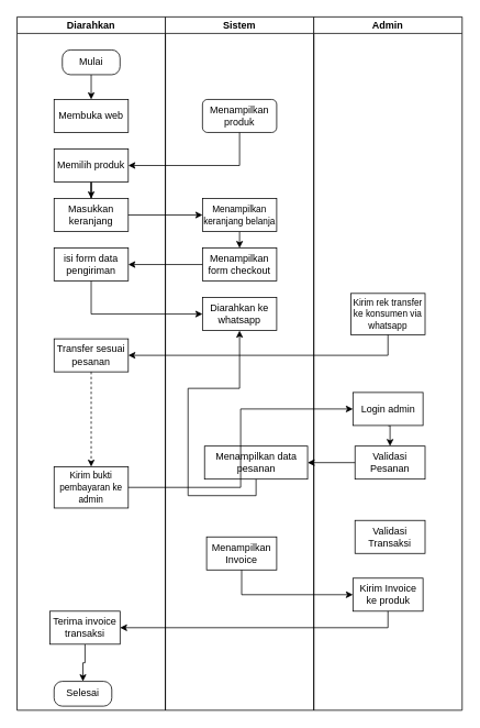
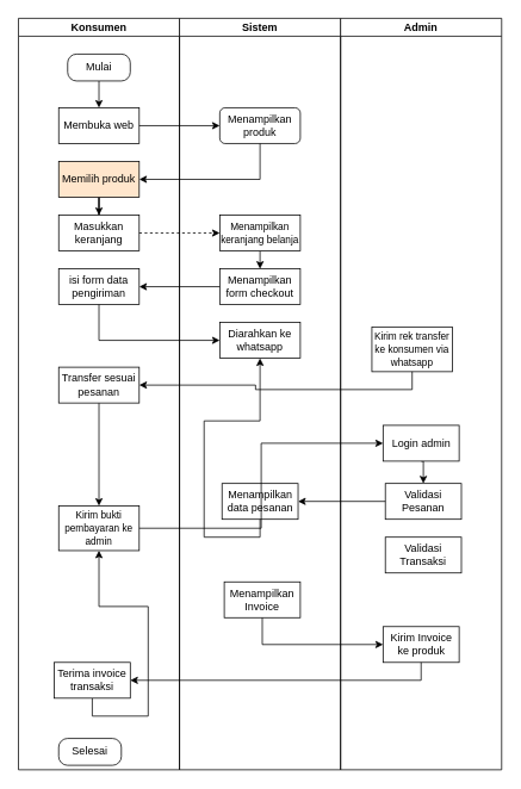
- <mxCell id="2" value="Diarahkan" style="swimlane;startSize=20;horizontal=1;containerType=tree;strokeColor=default;fillColor=default;" parent="1" vertex="1"><mxGeometry x="20" y="20" width="180" height="840" as="geometry" /></mxCell>
+ <mxCell id="2" value="Konsumen" style="swimlane;startSize=20;horizontal=1;containerType=tree;strokeColor=default;fillColor=default;" parent="1" vertex="1"><mxGeometry x="20" y="20" width="180" height="840" as="geometry" /></mxCell>
+ <mxCell id="31" style="edgeStyle=orthogonalEdgeStyle;rounded=0;orthogonalLoop=1;jettySize=auto;html=1;exitX=1;exitY=0.5;exitDx=0;exitDy=0;entryX=0;entryY=0.5;entryDx=0;entryDy=0;" parent="1" source="5" target="17" edge="1"><mxGeometry relative="1" as="geometry" /></mxCell>
- <mxCell id="7" value="Memilih produk" style="rounded=0;whiteSpace=wrap;html=1;" parent="2" vertex="1"><mxGeometry x="45" y="160" width="90" height="40" as="geometry" /></mxCell>
+ <mxCell id="7" value="Memilih produk" style="rounded=0;whiteSpace=wrap;html=1;fillColor=#ffe6cc;" parent="2" vertex="1"><mxGeometry x="45" y="160" width="90" height="40" as="geometry" /></mxCell>
- <mxCell id="33" style="edgeStyle=orthogonalEdgeStyle;rounded=0;orthogonalLoop=1;jettySize=auto;html=1;exitX=1;exitY=0.5;exitDx=0;exitDy=0;fontSize=11;" edge="1" parent="1" source="8" target="19"><mxGeometry relative="1" as="geometry" /></mxCell>
+ <mxCell id="33" style="edgeStyle=orthogonalEdgeStyle;rounded=0;orthogonalLoop=1;jettySize=auto;html=1;exitX=1;exitY=0.5;exitDx=0;exitDy=0;fontSize=11;dashed=1;" edge="1" parent="1" source="8" target="19"><mxGeometry relative="1" as="geometry" /></mxCell>
- <mxCell id="25" value="&lt;font style=&quot;font-size: 11px;&quot;&gt;Kirim rek transfer ke konsumen via whatsapp&lt;/font&gt;" style="rounded=0;whiteSpace=wrap;html=1;" vertex="1" parent="24"><mxGeometry x="45" y="335" width="90" height="50" as="geometry" /></mxCell>
+ <mxCell id="25" value="&lt;font style=&quot;font-size: 11px;&quot;&gt;Kirim rek transfer ke konsumen via whatsapp&lt;/font&gt;" style="rounded=0;whiteSpace=wrap;html=1;" vertex="1" parent="24"><mxGeometry x="35" y="345" width="90" height="50" as="geometry" /></mxCell>
- <mxCell id="10" style="edgeStyle=orthogonalEdgeStyle;rounded=0;orthogonalLoop=1;jettySize=auto;html=1;exitX=0.5;exitY=1;exitDx=0;exitDy=0;entryX=0.5;entryY=0;entryDx=0;entryDy=0;fontSize=11;dashed=1;" edge="1" parent="2" source="11" target="12"><mxGeometry relative="1" as="geometry" /></mxCell>
+ <mxCell id="10" style="edgeStyle=orthogonalEdgeStyle;rounded=0;orthogonalLoop=1;jettySize=auto;html=1;exitX=0.5;exitY=1;exitDx=0;exitDy=0;entryX=0.5;entryY=0;entryDx=0;entryDy=0;fontSize=11;" edge="1" parent="2" source="11" target="12"><mxGeometry relative="1" as="geometry" /></mxCell>
- <mxCell id="22" value="&lt;font style=&quot;font-size: 12px;&quot;&gt;Menampilkan data pesanan&lt;/font&gt;" style="rounded=0;whiteSpace=wrap;html=1;" vertex="1" parent="16"><mxGeometry x="47.5" y="520" width="125" height="40" as="geometry" /></mxCell>
+ <mxCell id="22" value="&lt;font style=&quot;font-size: 12px;&quot;&gt;Menampilkan data pesanan&lt;/font&gt;" style="rounded=0;whiteSpace=wrap;html=1;" vertex="1" parent="16"><mxGeometry x="47.5" y="520" width="85" height="40" as="geometry" /></mxCell>
- <mxCell id="29" value="&lt;font style=&quot;font-size: 12px;&quot;&gt;Validasi Transaksi&lt;/font&gt;" style="rounded=0;whiteSpace=wrap;html=1;" vertex="1" parent="24"><mxGeometry x="50" y="610" width="85" height="40" as="geometry" /></mxCell>
+ <mxCell id="29" value="&lt;font style=&quot;font-size: 12px;&quot;&gt;Validasi Transaksi&lt;/font&gt;" style="rounded=0;whiteSpace=wrap;html=1;" vertex="1" parent="24"><mxGeometry x="50" y="580" width="85" height="40" as="geometry" /></mxCell>
- <mxCell id="13" style="edgeStyle=orthogonalEdgeStyle;rounded=0;orthogonalLoop=1;jettySize=auto;html=1;exitX=0.5;exitY=1;exitDx=0;exitDy=0;entryX=0.5;entryY=0;entryDx=0;entryDy=0;fontSize=11;" edge="1" parent="2" source="14" target="15"><mxGeometry relative="1" as="geometry" /></mxCell>
+ <mxCell id="13" style="edgeStyle=orthogonalEdgeStyle;rounded=0;orthogonalLoop=1;jettySize=auto;html=1;exitX=0.5;exitY=1;exitDx=0;exitDy=0;fontSize=11;" edge="1" parent="2" source="14" target="12"><mxGeometry relative="1" as="geometry" /></mxCell>
